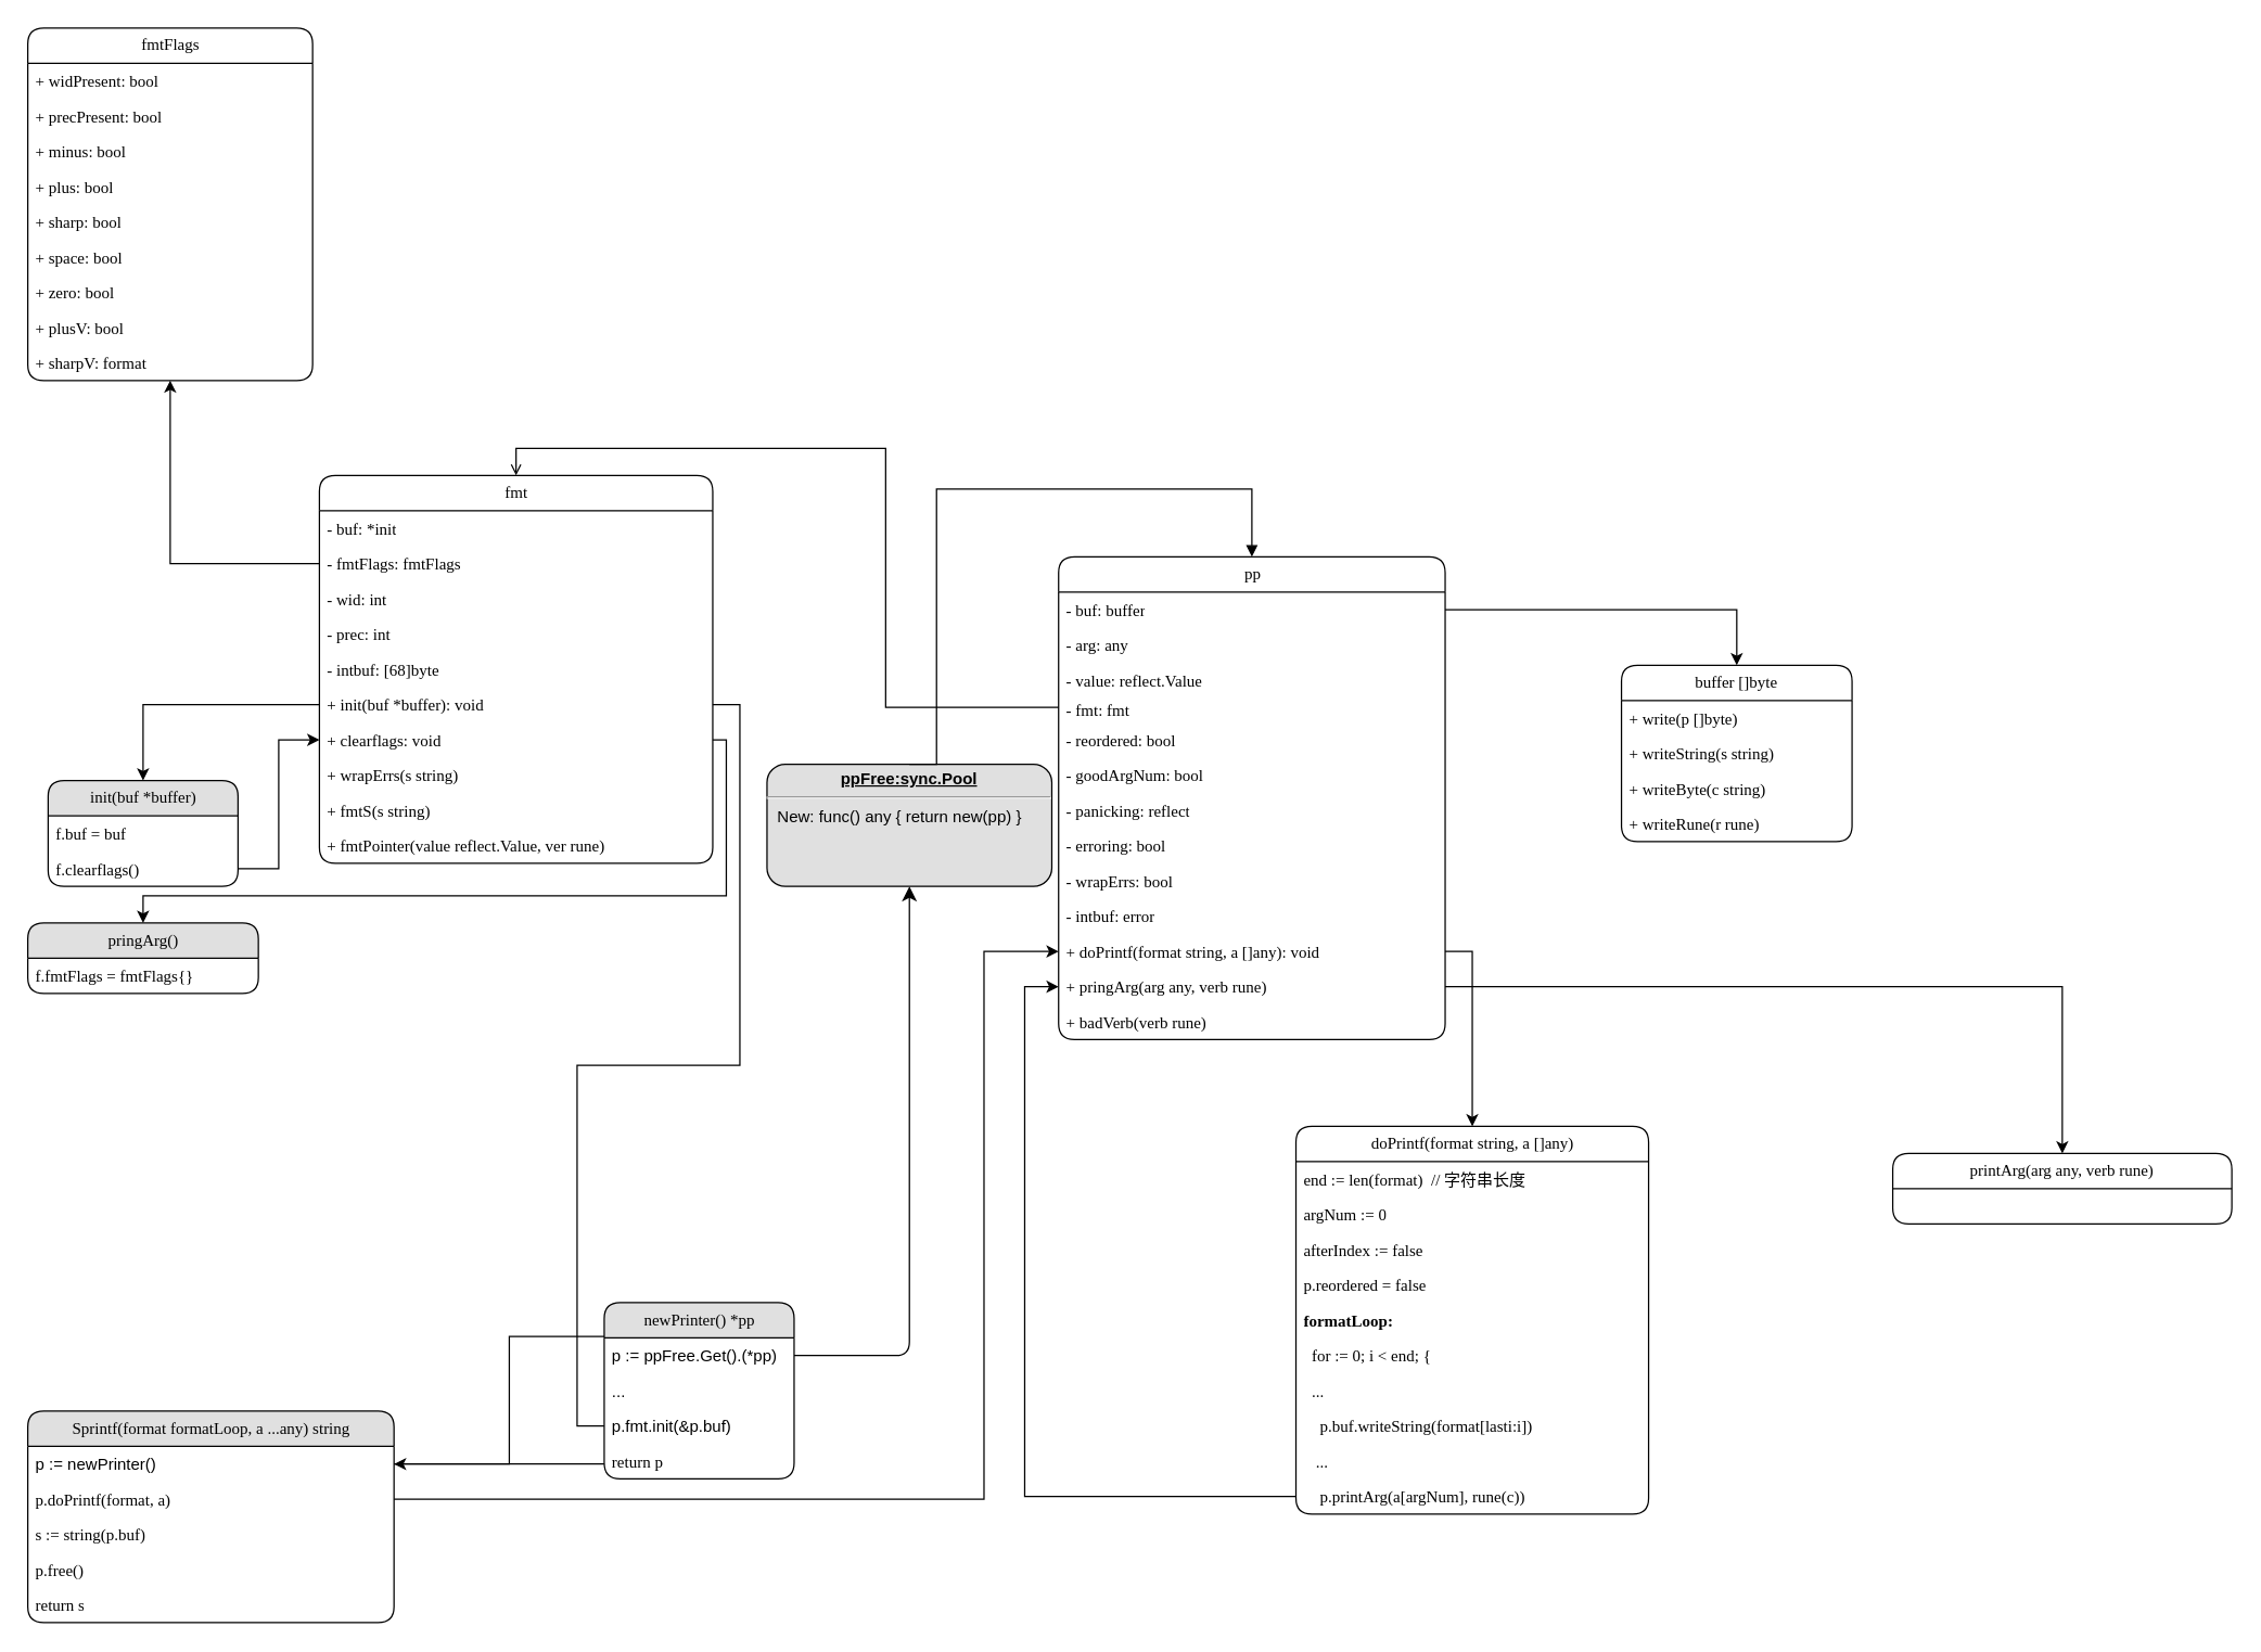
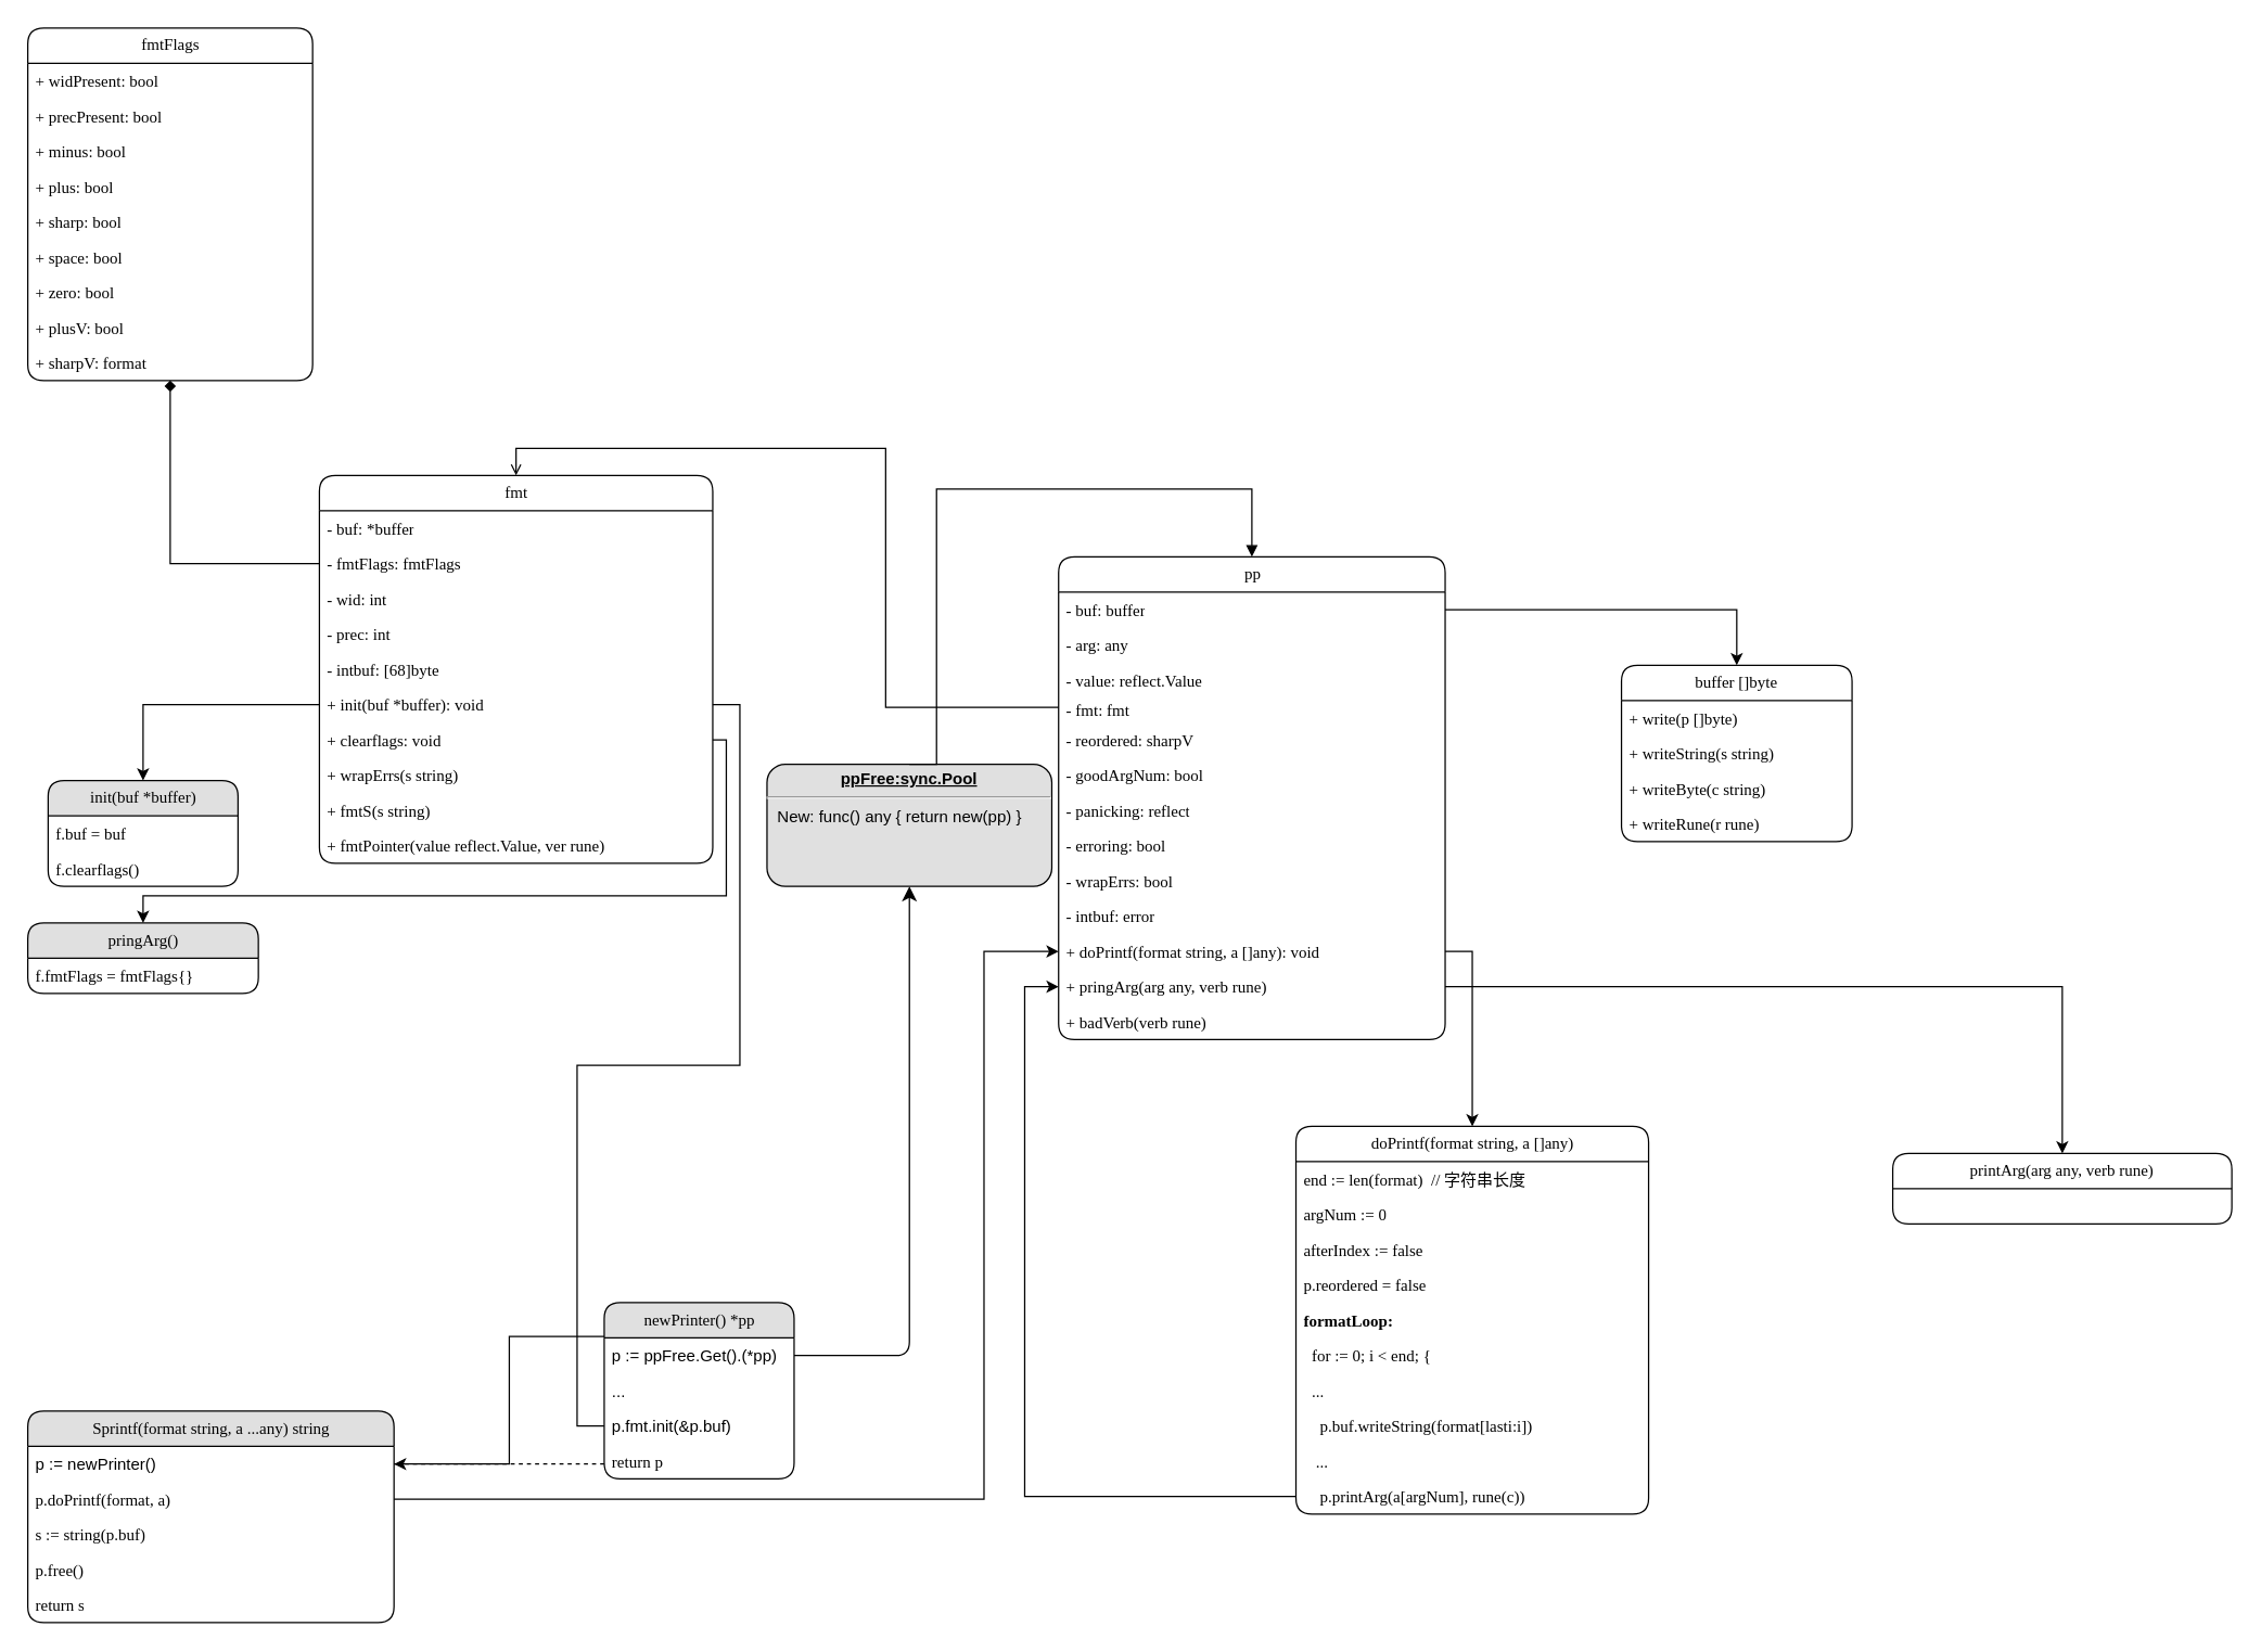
- <mxCell id="41" style="edgeStyle=orthogonalEdgeStyle;rounded=0;orthogonalLoop=1;jettySize=auto;html=1;fontFamily=Verdana;fontSize=12;fontColor=default;startSize=26;" parent="1" source="22" target="42" edge="1"><mxGeometry relative="1" as="geometry"><mxPoint x="155" y="320" as="targetPoint" /></mxGeometry></mxCell>
+ <mxCell id="41" style="edgeStyle=orthogonalEdgeStyle;rounded=0;orthogonalLoop=1;jettySize=auto;html=1;fontFamily=Verdana;fontSize=12;fontColor=default;startSize=26;endArrow=diamond;" parent="1" source="22" target="42" edge="1"><mxGeometry relative="1" as="geometry"><mxPoint x="155" y="320" as="targetPoint" /></mxGeometry></mxCell>
- <mxCell id="21" value="- buf: *init" style="text;strokeColor=none;fillColor=none;align=left;verticalAlign=top;spacingLeft=4;spacingRight=4;overflow=hidden;rotatable=0;points=[[0,0.5],[1,0.5]];portConstraint=eastwest;rounded=1;shadow=0;labelBackgroundColor=none;comic=0;strokeWidth=1;fontFamily=Verdana;fontSize=12;fontColor=default;startSize=26;html=1;" parent="20" vertex="1"><mxGeometry y="26" width="290" height="26" as="geometry" /></mxCell>
+ <mxCell id="21" value="- buf: *buffer" style="text;strokeColor=none;fillColor=none;align=left;verticalAlign=top;spacingLeft=4;spacingRight=4;overflow=hidden;rotatable=0;points=[[0,0.5],[1,0.5]];portConstraint=eastwest;rounded=1;shadow=0;labelBackgroundColor=none;comic=0;strokeWidth=1;fontFamily=Verdana;fontSize=12;fontColor=default;startSize=26;html=1;" parent="20" vertex="1"><mxGeometry y="26" width="290" height="26" as="geometry" /></mxCell>
- <mxCell id="9" value="- reordered: bool" style="text;strokeColor=none;fillColor=none;align=left;verticalAlign=top;spacingLeft=4;spacingRight=4;overflow=hidden;rotatable=0;points=[[0,0.5],[1,0.5]];portConstraint=eastwest;rounded=1;shadow=0;labelBackgroundColor=none;comic=0;strokeWidth=1;fontFamily=Verdana;fontSize=12;fontColor=default;startSize=26;html=1;" parent="4" vertex="1"><mxGeometry y="122" width="285" height="26" as="geometry" /></mxCell>
+ <mxCell id="9" value="- reordered: sharpV" style="text;strokeColor=none;fillColor=none;align=left;verticalAlign=top;spacingLeft=4;spacingRight=4;overflow=hidden;rotatable=0;points=[[0,0.5],[1,0.5]];portConstraint=eastwest;rounded=1;shadow=0;labelBackgroundColor=none;comic=0;strokeWidth=1;fontFamily=Verdana;fontSize=12;fontColor=default;startSize=26;html=1;" parent="4" vertex="1"><mxGeometry y="122" width="285" height="26" as="geometry" /></mxCell>
- <mxCell id="37" style="edgeStyle=orthogonalEdgeStyle;rounded=0;orthogonalLoop=1;jettySize=auto;html=1;entryX=0;entryY=0.5;entryDx=0;entryDy=0;fontFamily=Verdana;fontSize=12;fontColor=default;startSize=26;" parent="1" source="36" target="27" edge="1"><mxGeometry relative="1" as="geometry" /></mxCell>
- <mxCell id="58" value="Sprintf(format formatLoop, a ...any) string" style="swimlane;fontStyle=0;childLayout=stackLayout;horizontal=1;startSize=26;fillColor=#e0e0e0;horizontalStack=0;resizeParent=1;resizeParentMax=0;resizeLast=0;collapsible=1;marginBottom=0;rounded=1;shadow=0;labelBackgroundColor=none;comic=0;strokeColor=default;strokeWidth=1;fontFamily=Verdana;fontSize=12;fontColor=default;html=1;swimlaneFillColor=#ffffff;" parent="1" vertex="1"><mxGeometry x="20" y="1040" width="270" height="156" as="geometry" /></mxCell>
+ <mxCell id="58" value="Sprintf(format string, a ...any) string" style="swimlane;fontStyle=0;childLayout=stackLayout;horizontal=1;startSize=26;fillColor=#e0e0e0;horizontalStack=0;resizeParent=1;resizeParentMax=0;resizeLast=0;collapsible=1;marginBottom=0;rounded=1;shadow=0;labelBackgroundColor=none;comic=0;strokeColor=default;strokeWidth=1;fontFamily=Verdana;fontSize=12;fontColor=default;html=1;swimlaneFillColor=#ffffff;" parent="1" vertex="1"><mxGeometry x="20" y="1040" width="270" height="156" as="geometry" /></mxCell>
- <mxCell id="57" style="edgeStyle=orthogonalEdgeStyle;rounded=0;orthogonalLoop=1;jettySize=auto;html=1;entryX=1;entryY=0.5;entryDx=0;entryDy=0;fontFamily=Verdana;fontSize=12;fontColor=default;startSize=26;" parent="1" source="56" target="59" edge="1"><mxGeometry relative="1" as="geometry"><Array as="points"><mxPoint x="445" y="1067" /><mxPoint x="445" y="1079" /></Array></mxGeometry></mxCell>
+ <mxCell id="57" style="edgeStyle=orthogonalEdgeStyle;rounded=0;orthogonalLoop=1;jettySize=auto;html=1;entryX=1;entryY=0.5;entryDx=0;entryDy=0;fontFamily=Verdana;fontSize=12;fontColor=default;startSize=26;dashed=1;" parent="1" source="56" target="59" edge="1"><mxGeometry relative="1" as="geometry"><Array as="points"><mxPoint x="445" y="1067" /><mxPoint x="445" y="1079" /></Array></mxGeometry></mxCell>
